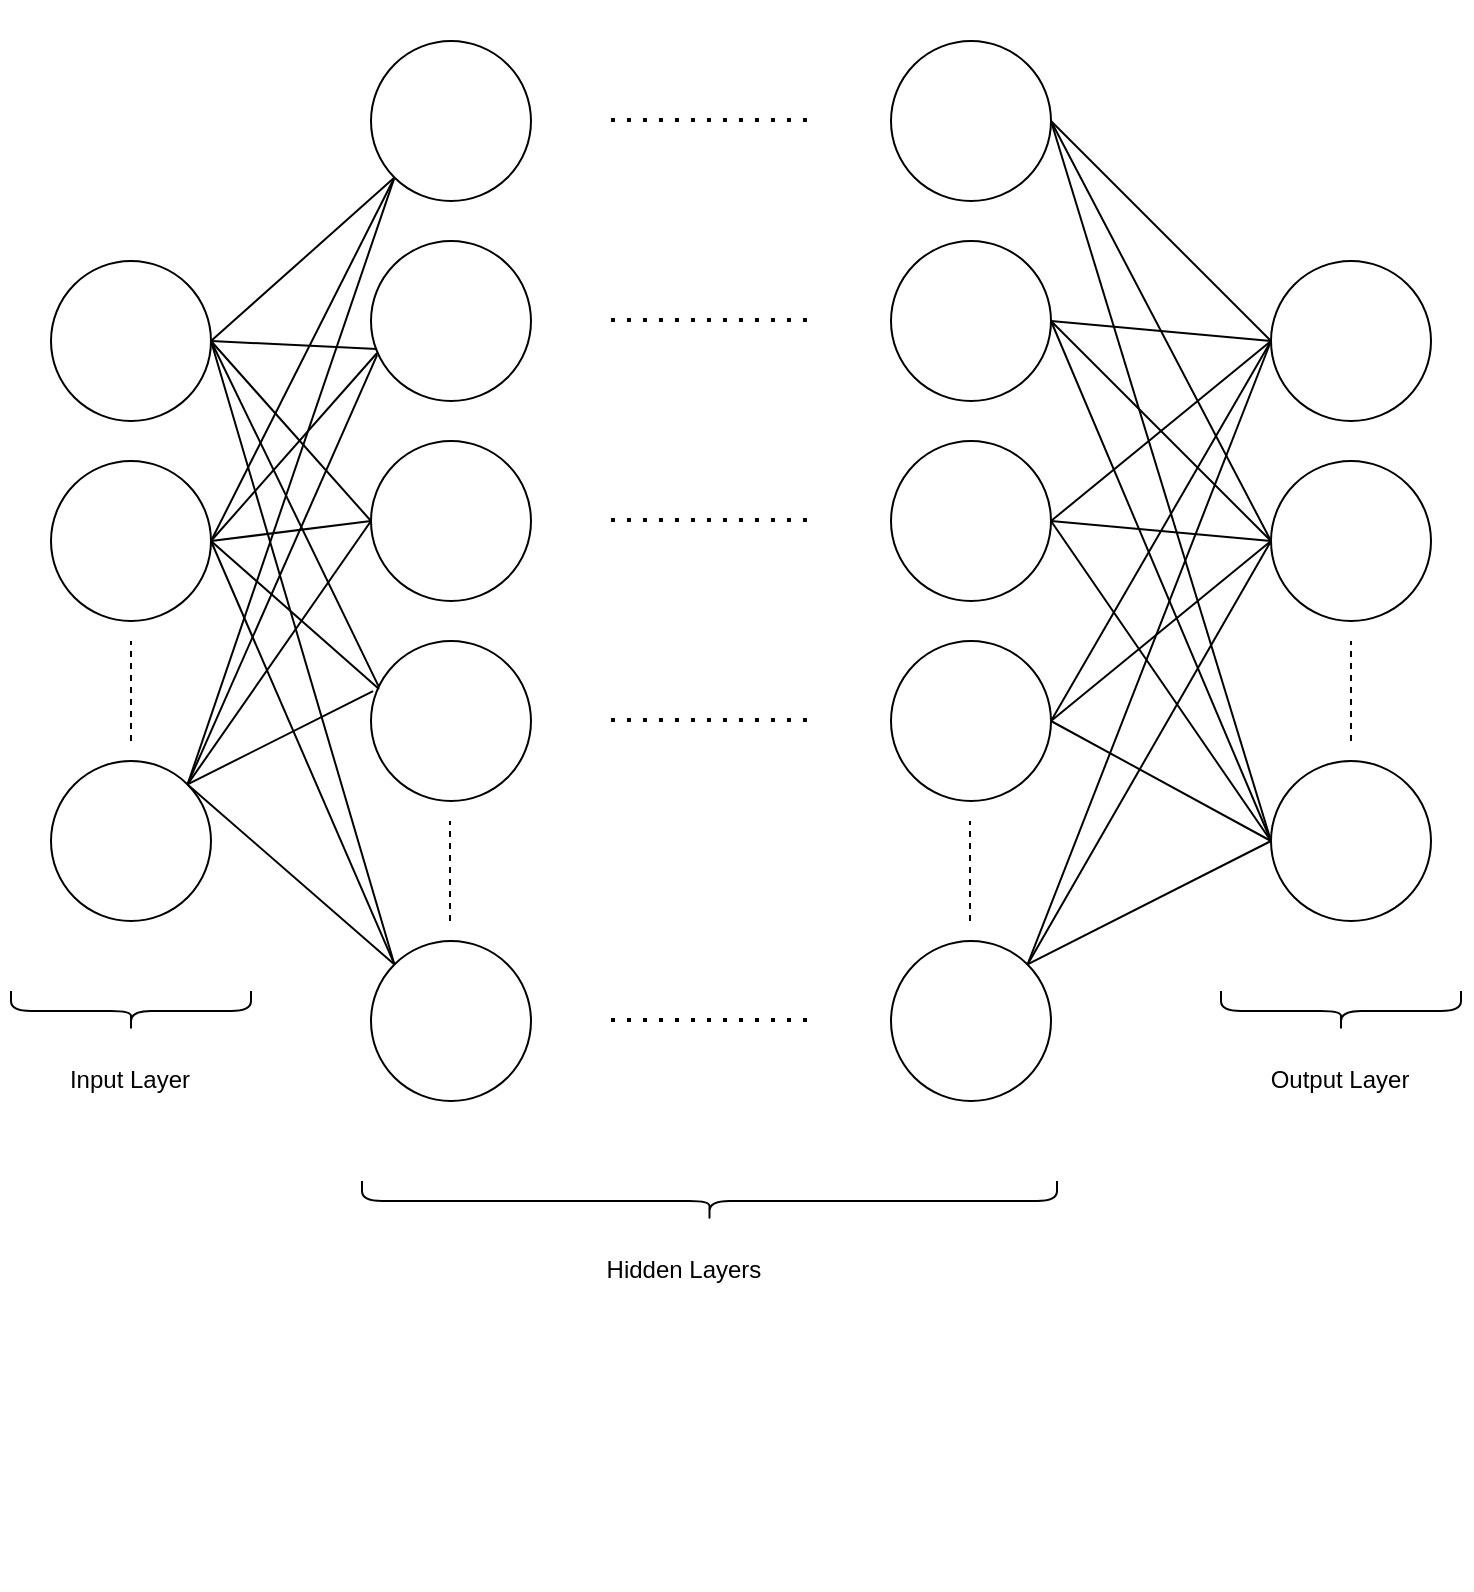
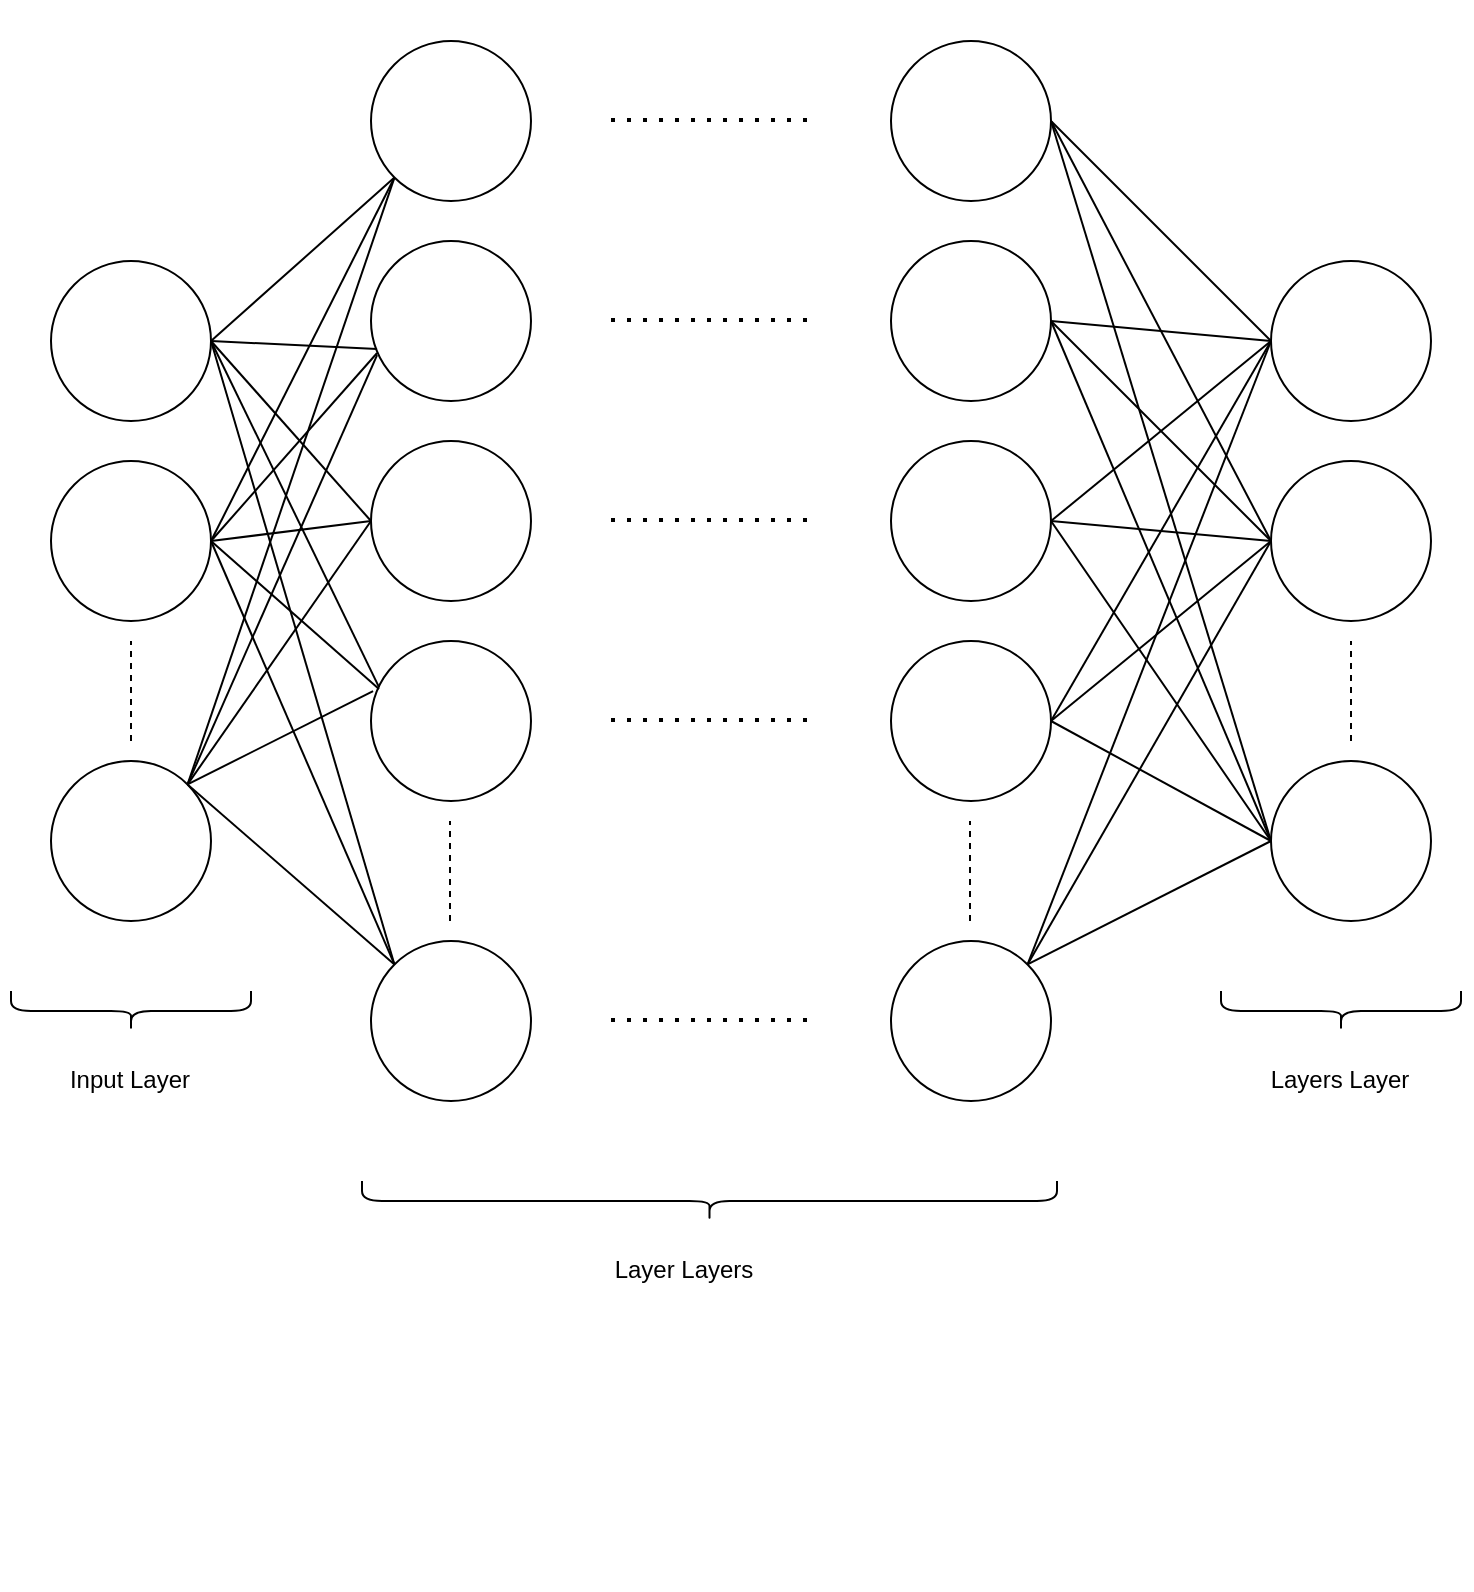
- <mxCell id="61" value="Output Layer" style="text;html=1;strokeColor=none;fillColor=none;align=center;verticalAlign=middle;whiteSpace=wrap;rounded=0;" parent="1" vertex="1"><mxGeometry x="625" y="525" width="90" height="30" as="geometry" /></mxCell>
+ <mxCell id="61" value="Layers Layer" style="text;html=1;strokeColor=none;fillColor=none;align=center;verticalAlign=middle;whiteSpace=wrap;rounded=0;" parent="1" vertex="1"><mxGeometry x="625" y="525" width="90" height="30" as="geometry" /></mxCell>
- <mxCell id="62" value="Hidden Layers" style="text;html=1;strokeColor=none;fillColor=none;align=center;verticalAlign=middle;whiteSpace=wrap;rounded=0;" parent="1" vertex="1"><mxGeometry x="297" y="620" width="90" height="30" as="geometry" /></mxCell>
+ <mxCell id="62" value="Layer Layers" style="text;html=1;strokeColor=none;fillColor=none;align=center;verticalAlign=middle;whiteSpace=wrap;rounded=0;" parent="1" vertex="1"><mxGeometry x="297" y="620" width="90" height="30" as="geometry" /></mxCell>
